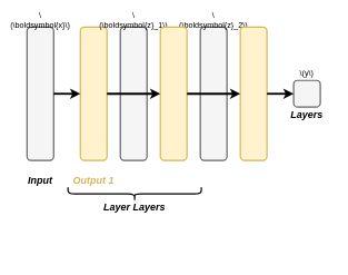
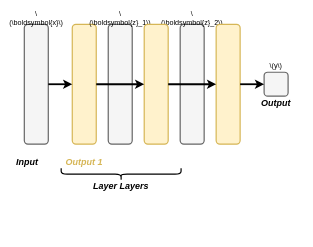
- <mxCell id="11" value="Layers" style="text;html=1;strokeColor=none;fillColor=none;align=center;verticalAlign=middle;whiteSpace=wrap;rounded=0;fontSize=15;fontStyle=3;fontColor=#000000;" parent="1" vertex="1"><mxGeometry x="420" y="160" width="80" height="20" as="geometry" /></mxCell>
+ <mxCell id="11" value="Output" style="text;html=1;strokeColor=none;fillColor=none;align=center;verticalAlign=middle;whiteSpace=wrap;rounded=0;fontSize=15;fontStyle=3;fontColor=#000000;" parent="1" vertex="1"><mxGeometry x="420" y="160" width="80" height="20" as="geometry" /></mxCell>
- <mxCell id="7" value="Input" style="text;html=1;strokeColor=none;fillColor=none;align=center;verticalAlign=middle;whiteSpace=wrap;rounded=0;fontSize=15;fontStyle=3;fontColor=#000000;" parent="1" vertex="1"><mxGeometry x="20" y="260" width="80" height="20" as="geometry" /></mxCell>
+ <mxCell id="7" value="Input" style="text;html=1;strokeColor=none;fillColor=none;align=center;verticalAlign=middle;whiteSpace=wrap;rounded=0;fontSize=15;fontStyle=3;fontColor=#000000;" parent="1" vertex="1"><mxGeometry x="5" y="260" width="80" height="20" as="geometry" /></mxCell>
